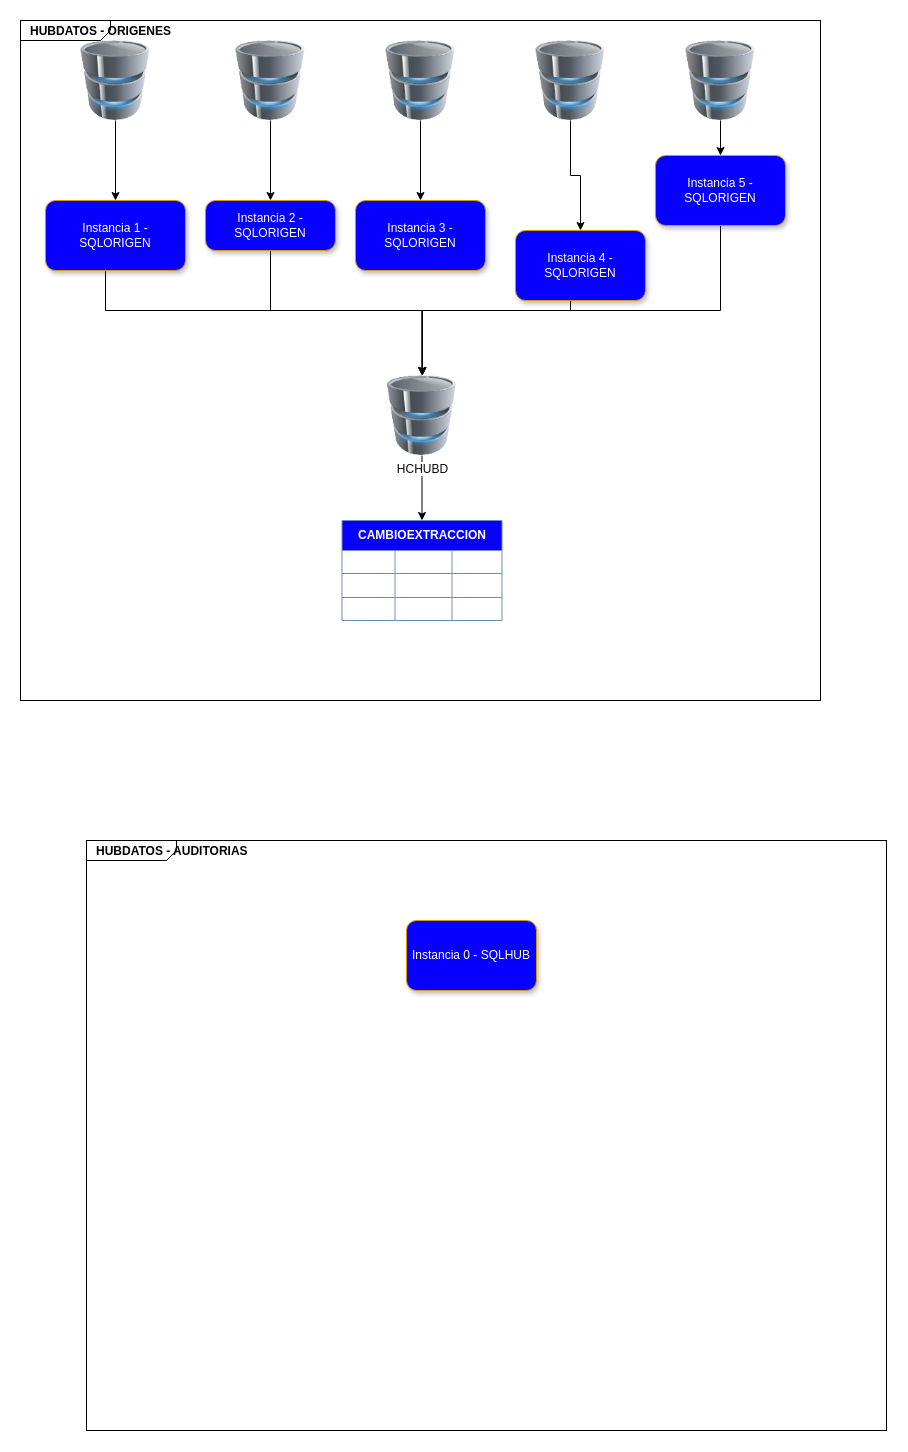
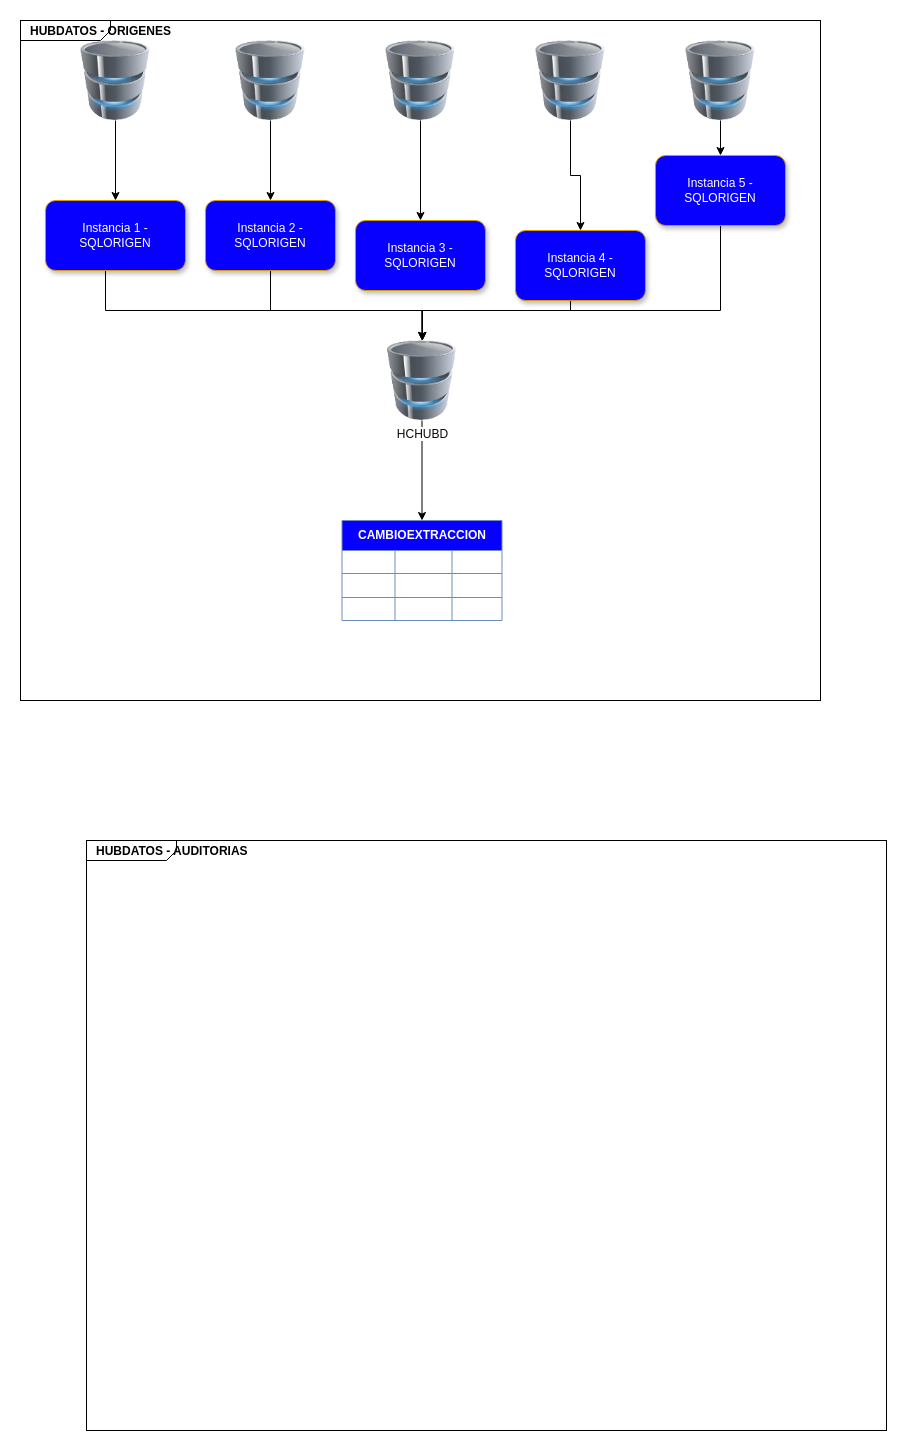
- <mxCell id="9" value="&lt;span style=&quot;color: rgb(255 , 255 , 255)&quot;&gt;Instancia 2 - SQLORIGEN&lt;/span&gt;" style="html=1;outlineConnect=0;whiteSpace=wrap;shape=mxgraph.archimate3.application;archiType=rounded;strokeColor=#d79b00;sketch=0;shadow=1;fillColor=#0800FF;" vertex="1" parent="1"><mxGeometry x="205" y="200" width="130" height="50" as="geometry" /></mxCell>
+ <mxCell id="9" value="&lt;span style=&quot;color: rgb(255 , 255 , 255)&quot;&gt;Instancia 2 - SQLORIGEN&lt;/span&gt;" style="html=1;outlineConnect=0;whiteSpace=wrap;shape=mxgraph.archimate3.application;archiType=rounded;strokeColor=#d79b00;sketch=0;shadow=1;fillColor=#0800FF;" vertex="1" parent="1"><mxGeometry x="205" y="200" width="130" height="70" as="geometry" /></mxCell>
- <mxCell id="7" value="&lt;span style=&quot;color: rgb(255 , 255 , 255)&quot;&gt;Instancia 3 - SQLORIGEN&lt;/span&gt;" style="html=1;outlineConnect=0;whiteSpace=wrap;shape=mxgraph.archimate3.application;archiType=rounded;strokeColor=#d79b00;sketch=0;shadow=1;fillColor=#0800FF;" vertex="1" parent="1"><mxGeometry x="355" y="200" width="130" height="70" as="geometry" /></mxCell>
+ <mxCell id="7" value="&lt;span style=&quot;color: rgb(255 , 255 , 255)&quot;&gt;Instancia 3 - SQLORIGEN&lt;/span&gt;" style="html=1;outlineConnect=0;whiteSpace=wrap;shape=mxgraph.archimate3.application;archiType=rounded;strokeColor=#d79b00;sketch=0;shadow=1;fillColor=#0800FF;" vertex="1" parent="1"><mxGeometry x="355" y="220" width="130" height="70" as="geometry" /></mxCell>
- <mxCell id="26" value="HCHUBD" style="image;html=1;image=img/lib/clip_art/computers/Database_128x128.png;fillColor=#0800FF;gradientColor=#0800FF;fontColor=#0A0A0A;" vertex="1" parent="1"><mxGeometry x="381.5" y="375" width="80" height="80" as="geometry" /></mxCell>
+ <mxCell id="26" value="HCHUBD" style="image;html=1;image=img/lib/clip_art/computers/Database_128x128.png;fillColor=#0800FF;gradientColor=#0800FF;fontColor=#0A0A0A;" vertex="1" parent="1"><mxGeometry x="381.5" y="340" width="80" height="80" as="geometry" /></mxCell>
- <mxCell id="28" value="&lt;font color=&quot;#ffffff&quot;&gt;Instancia 0 - SQLHUB&lt;/font&gt;" style="html=1;outlineConnect=0;whiteSpace=wrap;shape=mxgraph.archimate3.application;archiType=rounded;strokeColor=#d79b00;sketch=0;shadow=1;fillColor=#0800FF;" parent="1" vertex="1"><mxGeometry x="406" y="920" width="130" height="70" as="geometry" /></mxCell>
